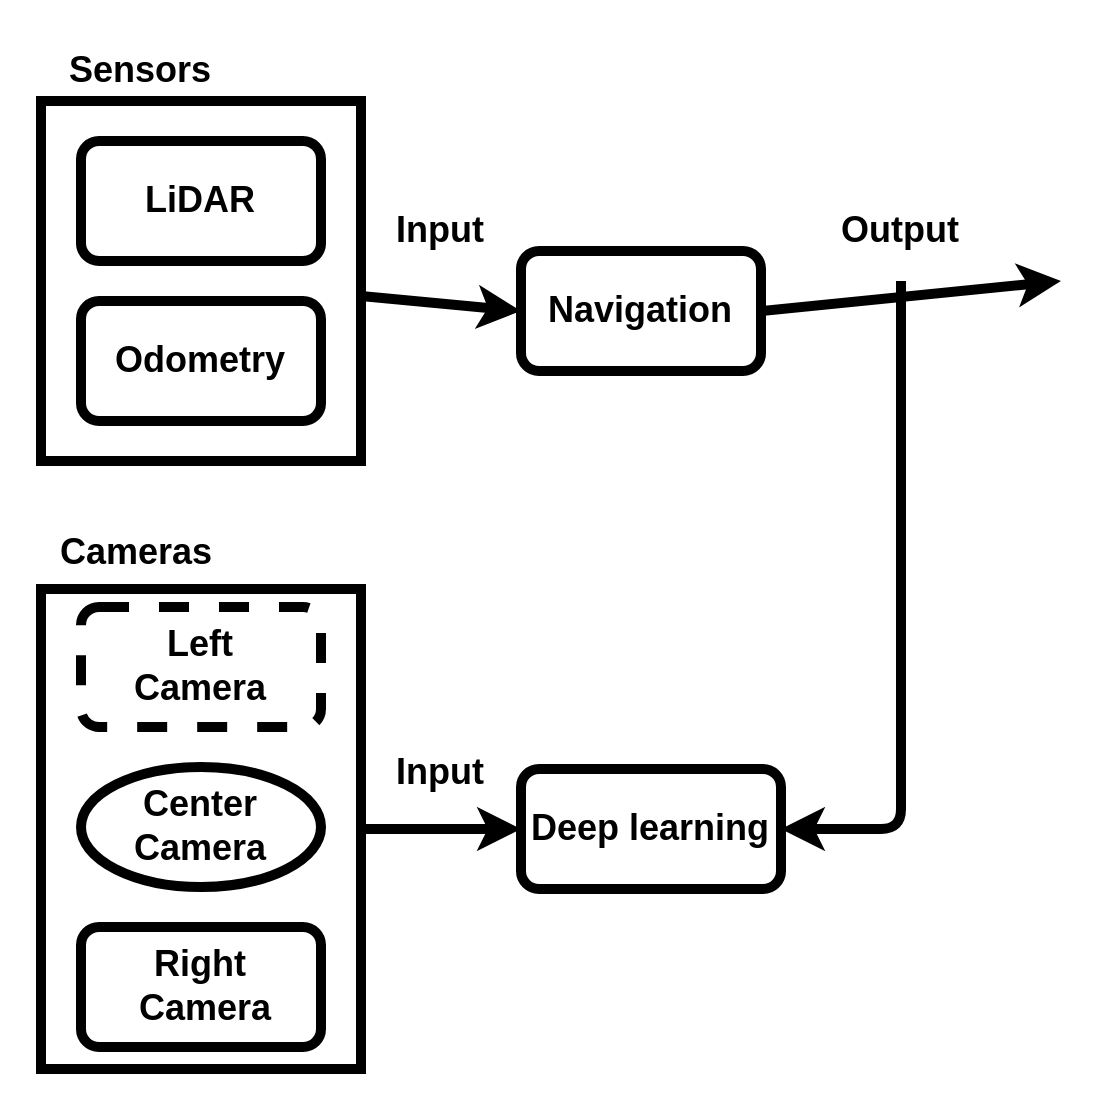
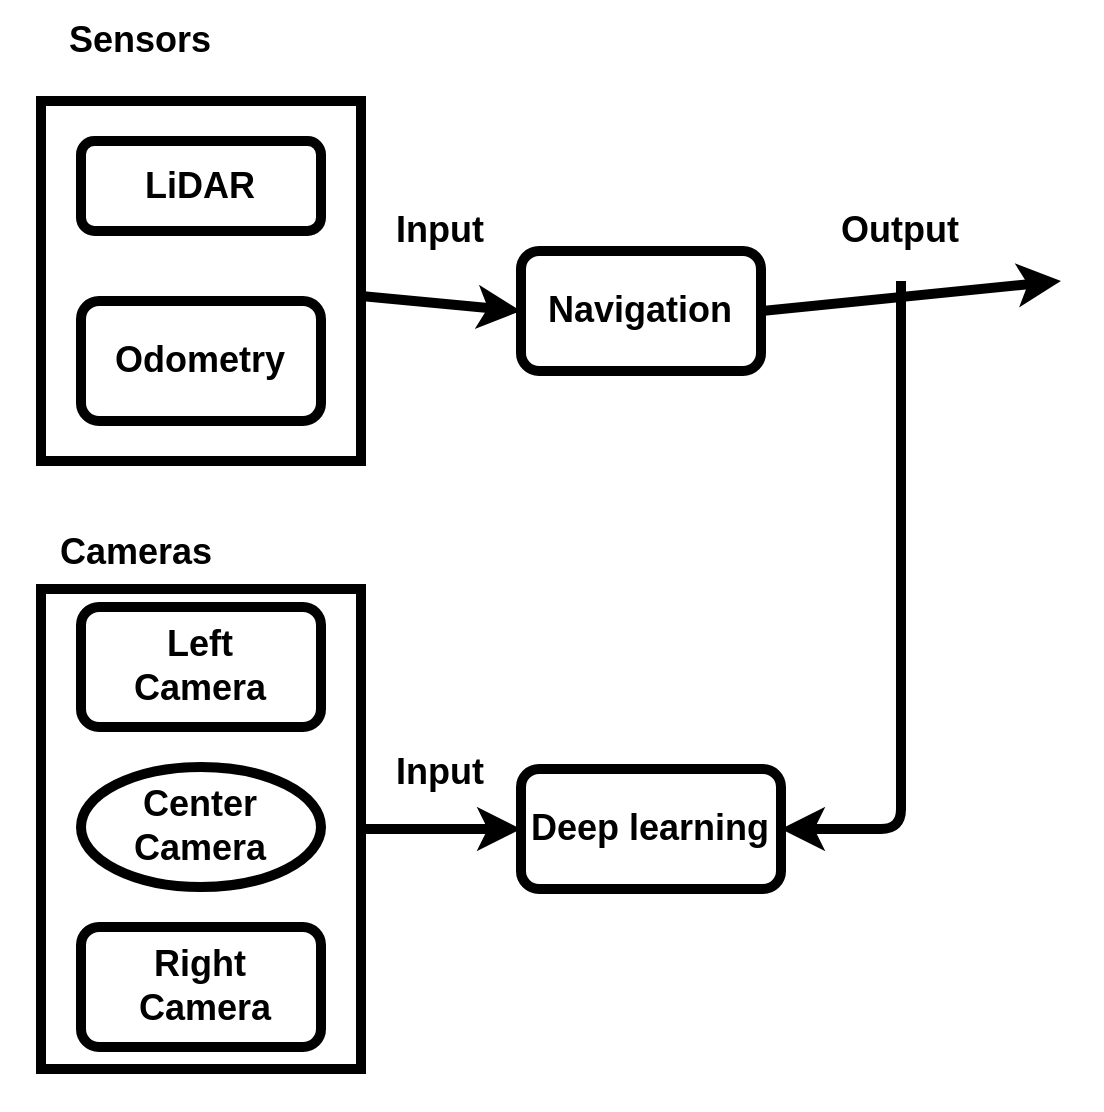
- <mxCell id="18" value="&lt;b&gt;Sensors&lt;/b&gt;" style="text;html=1;strokeColor=none;fillColor=none;align=center;verticalAlign=middle;whiteSpace=wrap;rounded=0;fontSize=18;fontColor=#000000;" parent="1" vertex="1"><mxGeometry x="40" y="20" width="60" height="30" as="geometry" /></mxCell>
+ <mxCell id="18" value="&lt;b&gt;Sensors&lt;/b&gt;" style="text;html=1;strokeColor=none;fillColor=none;align=center;verticalAlign=middle;whiteSpace=wrap;rounded=0;fontSize=18;fontColor=#000000;" parent="1" vertex="1"><mxGeometry x="40" y="5" width="60" height="30" as="geometry" /></mxCell>
- <mxCell id="3" value="&lt;font color=&quot;#000000&quot; size=&quot;1&quot;&gt;&lt;b style=&quot;font-size: 18px&quot;&gt;LiDAR&lt;/b&gt;&lt;/font&gt;" style="rounded=1;whiteSpace=wrap;html=1;fillColor=none;strokeColor=#000000;strokeWidth=5;" parent="1" vertex="1"><mxGeometry x="40" y="70" width="120" height="60" as="geometry" /></mxCell>
+ <mxCell id="3" value="&lt;font color=&quot;#000000&quot; size=&quot;1&quot;&gt;&lt;b style=&quot;font-size: 18px&quot;&gt;LiDAR&lt;/b&gt;&lt;/font&gt;" style="rounded=1;whiteSpace=wrap;html=1;fillColor=none;strokeColor=#000000;strokeWidth=5;" parent="1" vertex="1"><mxGeometry x="40" y="70" width="120" height="45" as="geometry" /></mxCell>
- <mxCell id="5" value="&lt;font color=&quot;#000000&quot; size=&quot;1&quot;&gt;&lt;b style=&quot;font-size: 18px&quot;&gt;Left &lt;br&gt;Camera&lt;/b&gt;&lt;/font&gt;" style="rounded=1;whiteSpace=wrap;html=1;fillColor=none;strokeColor=#000000;strokeWidth=5;dashed=1;" parent="1" vertex="1"><mxGeometry x="40" y="303" width="120" height="60" as="geometry" /></mxCell>
+ <mxCell id="5" value="&lt;font color=&quot;#000000&quot; size=&quot;1&quot;&gt;&lt;b style=&quot;font-size: 18px&quot;&gt;Left &lt;br&gt;Camera&lt;/b&gt;&lt;/font&gt;" style="rounded=1;whiteSpace=wrap;html=1;fillColor=none;strokeColor=#000000;strokeWidth=5;" parent="1" vertex="1"><mxGeometry x="40" y="303" width="120" height="60" as="geometry" /></mxCell>
